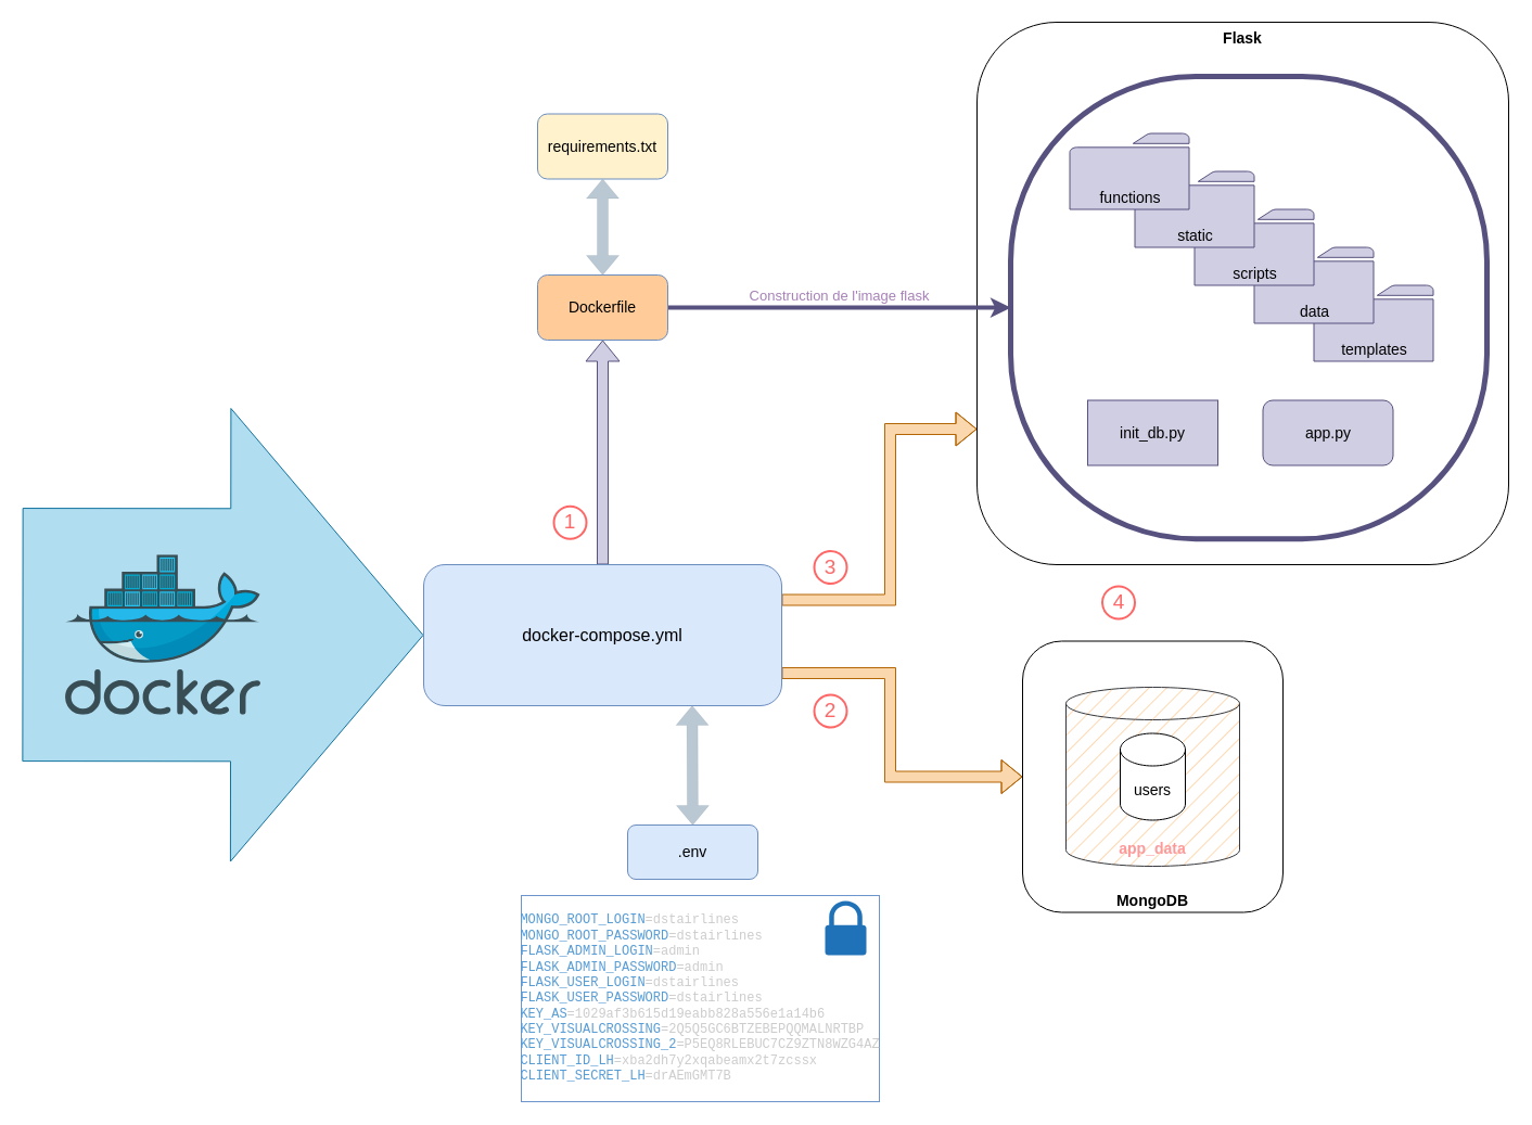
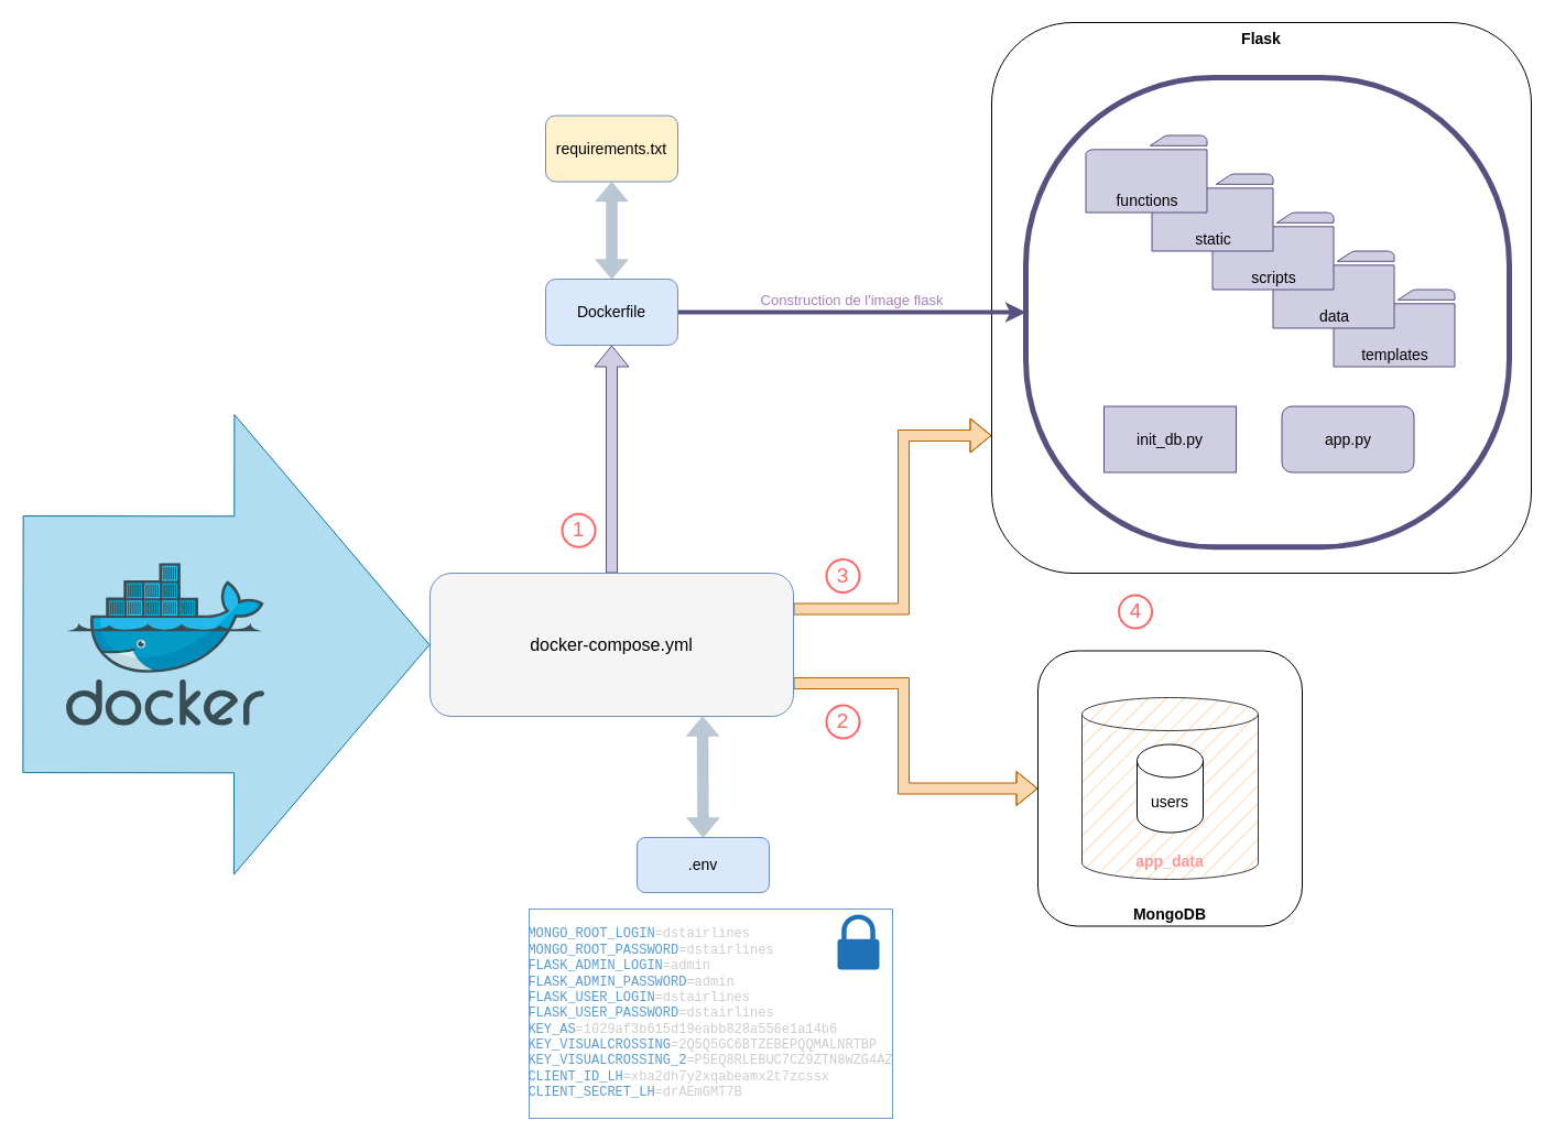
- <mxCell id="10" value="Dockerfile" style="rounded=1;whiteSpace=wrap;html=1;fillColor=#ffcc99;strokeColor=#6c8ebf;fontSize=14;" vertex="1" parent="1"><mxGeometry x="495" y="253" width="120" height="60" as="geometry" /></mxCell>
+ <mxCell id="10" value="Dockerfile" style="rounded=1;whiteSpace=wrap;html=1;fillColor=#dae8fc;strokeColor=#6c8ebf;fontSize=14;" vertex="1" parent="1"><mxGeometry x="495" y="253" width="120" height="60" as="geometry" /></mxCell>
- <mxCell id="18" value="docker-compose.yml" style="rounded=1;whiteSpace=wrap;html=1;fillColor=#dae8fc;strokeColor=#6c8ebf;fontSize=16;" vertex="1" parent="1"><mxGeometry x="390" y="520" width="330" height="130" as="geometry" /></mxCell>
+ <mxCell id="18" value="docker-compose.yml" style="rounded=1;whiteSpace=wrap;html=1;fillColor=#f5f5f5;strokeColor=#6c8ebf;fontSize=16;" vertex="1" parent="1"><mxGeometry x="390" y="520" width="330" height="130" as="geometry" /></mxCell>
